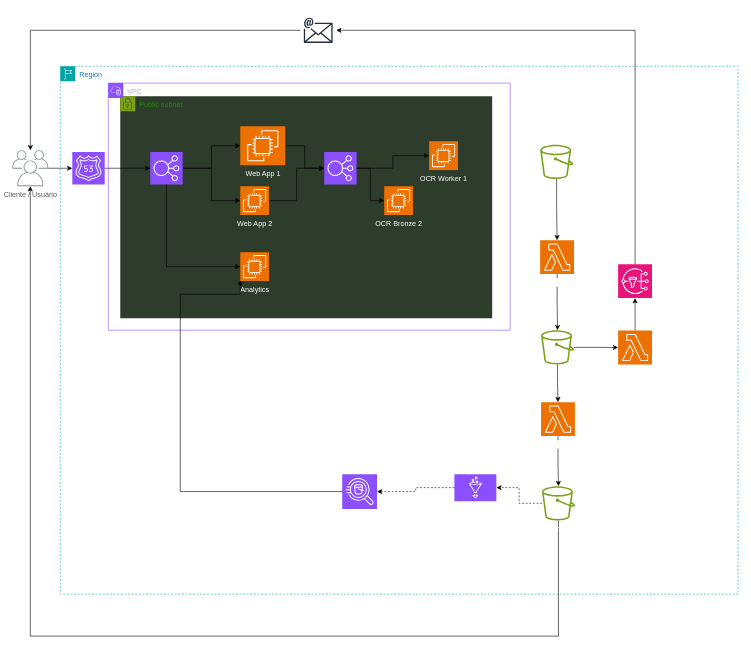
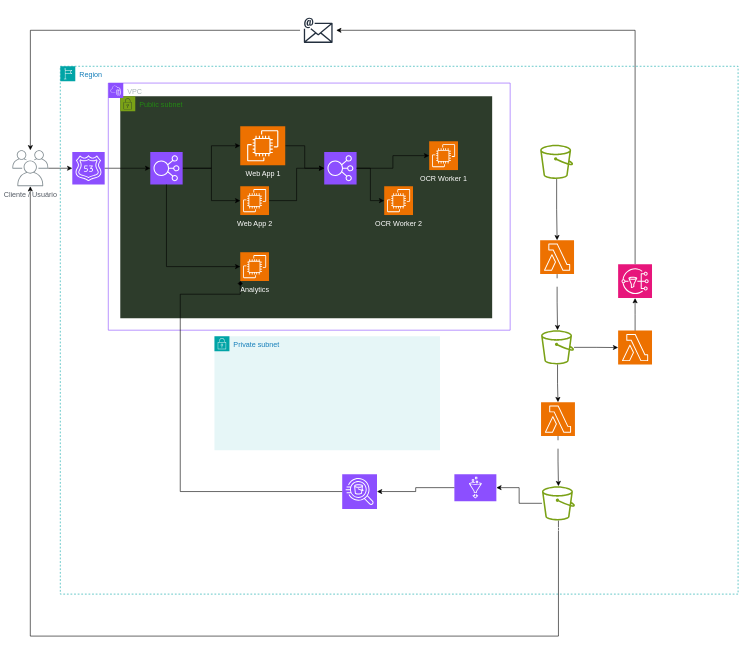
- <mxCell id="16" value="&lt;font style=&quot;color: rgb(255, 255, 255);&quot;&gt;OCR Bronze 2&lt;/font&gt;" style="sketch=0;points=[[0,0,0],[0.25,0,0],[0.5,0,0],[0.75,0,0],[1,0,0],[0,1,0],[0.25,1,0],[0.5,1,0],[0.75,1,0],[1,1,0],[0,0.25,0],[0,0.5,0],[0,0.75,0],[1,0.25,0],[1,0.5,0],[1,0.75,0]];outlineConnect=0;fontColor=#232F3E;fillColor=#ED7100;strokeColor=#ffffff;dashed=0;verticalLabelPosition=bottom;verticalAlign=top;align=center;html=1;fontSize=12;fontStyle=0;aspect=fixed;shape=mxgraph.aws4.resourceIcon;resIcon=mxgraph.aws4.ec2;" vertex="1" parent="1"><mxGeometry x="640" y="310" width="48" height="48" as="geometry" /></mxCell>
+ <mxCell id="16" value="&lt;font style=&quot;color: rgb(255, 255, 255);&quot;&gt;OCR Worker 2&lt;/font&gt;" style="sketch=0;points=[[0,0,0],[0.25,0,0],[0.5,0,0],[0.75,0,0],[1,0,0],[0,1,0],[0.25,1,0],[0.5,1,0],[0.75,1,0],[1,1,0],[0,0.25,0],[0,0.5,0],[0,0.75,0],[1,0.25,0],[1,0.5,0],[1,0.75,0]];outlineConnect=0;fontColor=#232F3E;fillColor=#ED7100;strokeColor=#ffffff;dashed=0;verticalLabelPosition=bottom;verticalAlign=top;align=center;html=1;fontSize=12;fontStyle=0;aspect=fixed;shape=mxgraph.aws4.resourceIcon;resIcon=mxgraph.aws4.ec2;" vertex="1" parent="1"><mxGeometry x="640" y="310" width="48" height="48" as="geometry" /></mxCell>
+ <mxCell id="17" value="Private subnet" style="points=[[0,0],[0.25,0],[0.5,0],[0.75,0],[1,0],[1,0.25],[1,0.5],[1,0.75],[1,1],[0.75,1],[0.5,1],[0.25,1],[0,1],[0,0.75],[0,0.5],[0,0.25]];outlineConnect=0;gradientColor=none;html=1;whiteSpace=wrap;fontSize=12;fontStyle=0;container=1;pointerEvents=0;collapsible=0;recursiveResize=0;shape=mxgraph.aws4.group;grIcon=mxgraph.aws4.group_security_group;grStroke=0;strokeColor=#00A4A6;fillColor=#E6F6F7;verticalAlign=top;align=left;spacingLeft=30;fontColor=#147EBA;dashed=0;" vertex="1" parent="1"><mxGeometry x="357" y="560" width="376" height="190" as="geometry" /></mxCell>
- <mxCell id="44" style="edgeStyle=orthogonalEdgeStyle;rounded=0;orthogonalLoop=1;jettySize=auto;html=1;entryX=1;entryY=0.5;entryDx=0;entryDy=0;entryPerimeter=0;dashed=1;" edge="1" parent="1" source="41" target="43"><mxGeometry relative="1" as="geometry" /></mxCell>
+ <mxCell id="44" style="edgeStyle=orthogonalEdgeStyle;rounded=0;orthogonalLoop=1;jettySize=auto;html=1;entryX=1;entryY=0.5;entryDx=0;entryDy=0;entryPerimeter=0;" edge="1" parent="1" source="41" target="43"><mxGeometry relative="1" as="geometry" /></mxCell>
- <mxCell id="42" style="edgeStyle=orthogonalEdgeStyle;rounded=0;orthogonalLoop=1;jettySize=auto;html=1;entryX=1;entryY=0.5;entryDx=0;entryDy=0;entryPerimeter=0;dashed=1;" edge="1" parent="1" source="37" target="41"><mxGeometry relative="1" as="geometry" /></mxCell>
+ <mxCell id="42" style="edgeStyle=orthogonalEdgeStyle;rounded=0;orthogonalLoop=1;jettySize=auto;html=1;entryX=1;entryY=0.5;entryDx=0;entryDy=0;entryPerimeter=0;" edge="1" parent="1" source="37" target="41"><mxGeometry relative="1" as="geometry" /></mxCell>
